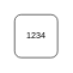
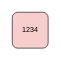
- <mxCell id="2" value="1234" style="rounded=1;whiteSpace=wrap;html=1;" vertex="1" parent="1"><mxGeometry x="20" y="20" width="60" height="60" as="geometry" /></mxCell>
+ <mxCell id="2" value="1234" style="rounded=1;whiteSpace=wrap;html=1;fillColor=#f8cecc;" vertex="1" parent="1"><mxGeometry x="20" y="20" width="60" height="60" as="geometry" /></mxCell>
